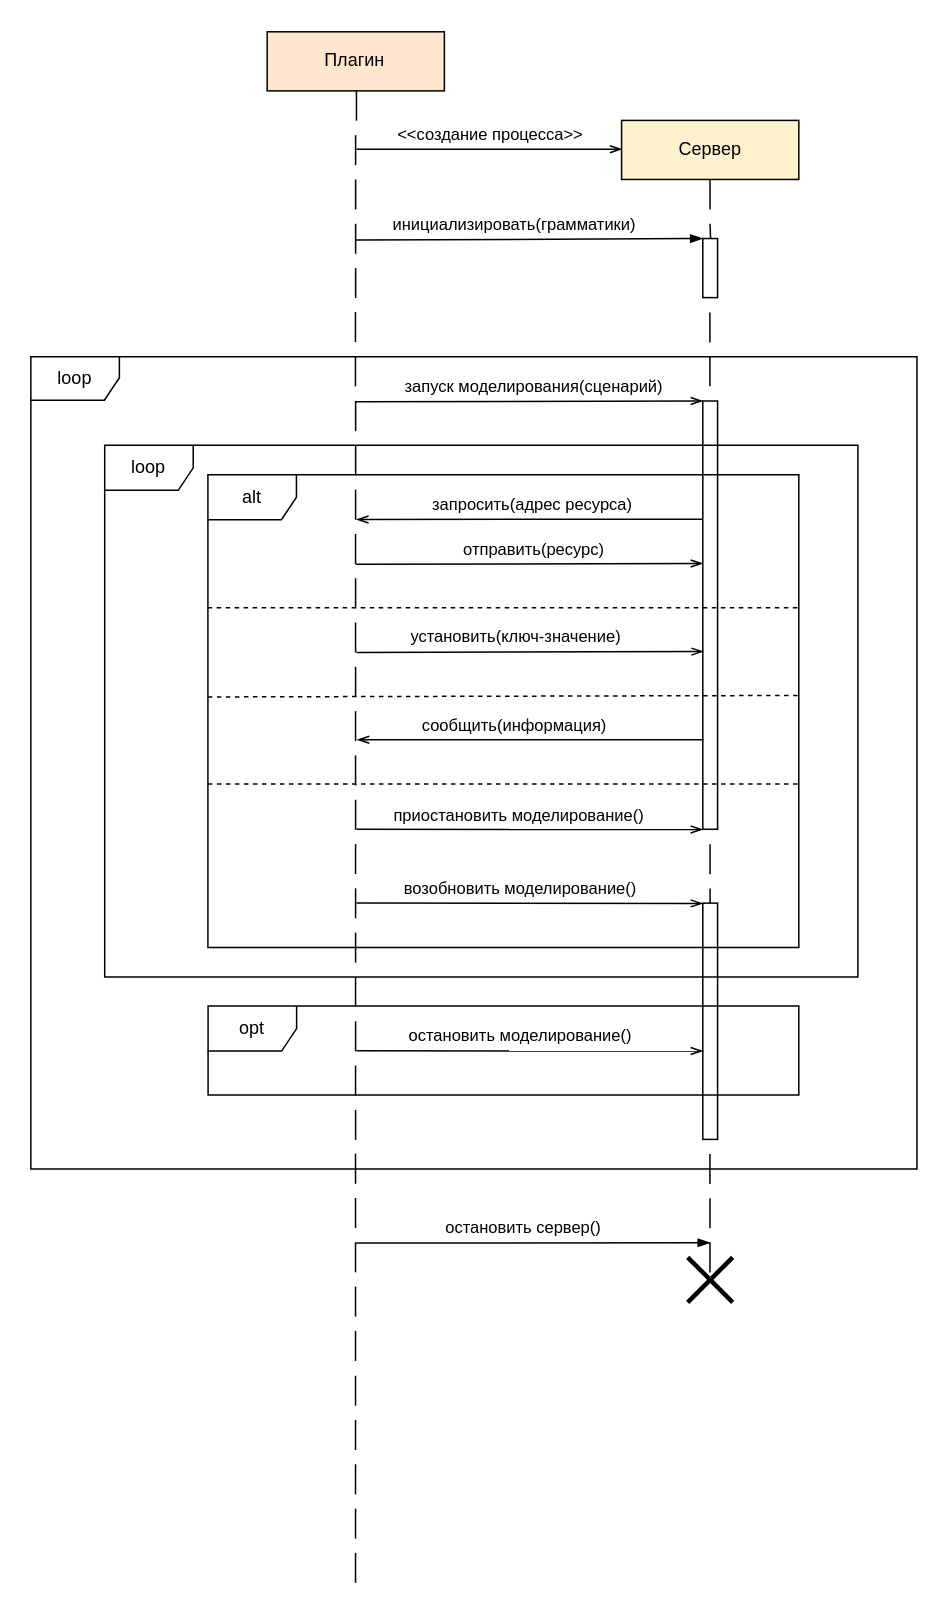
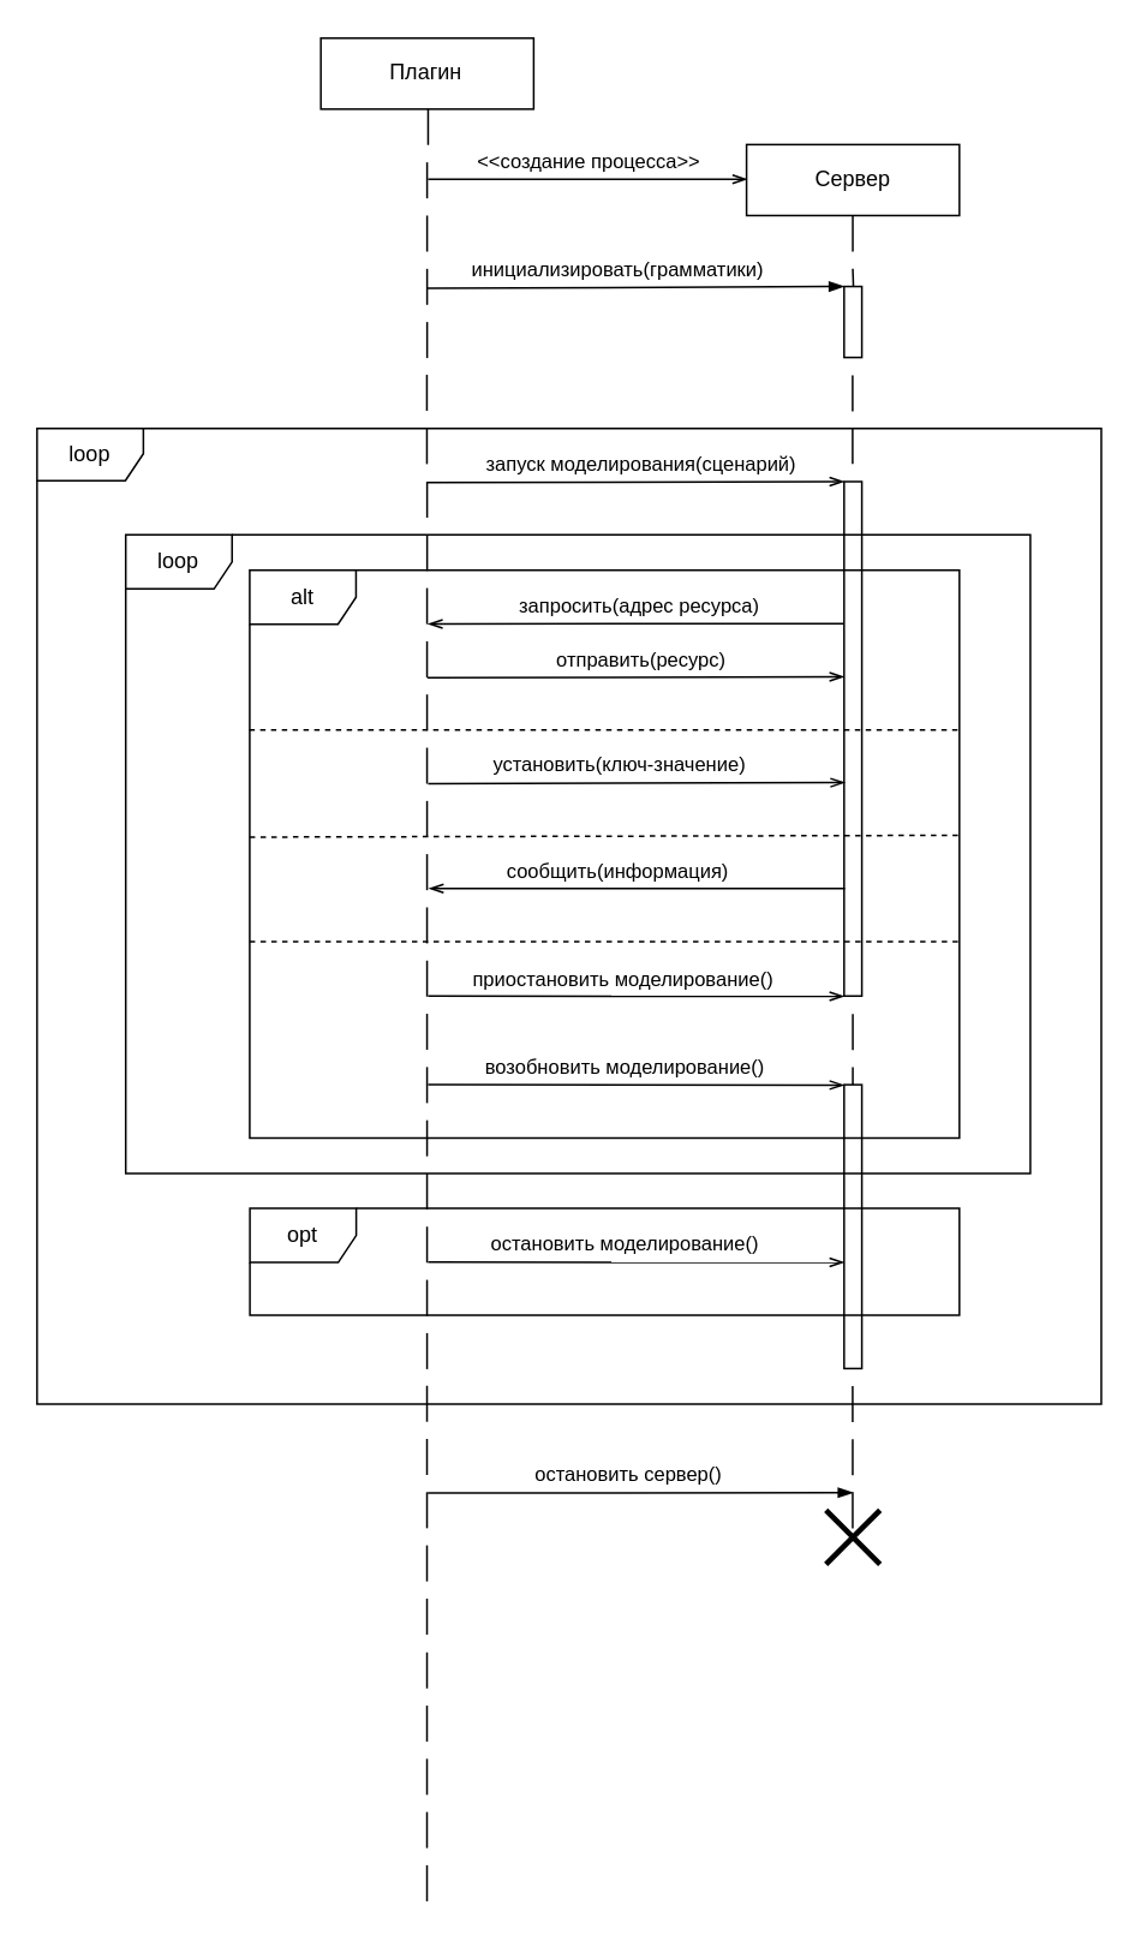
- <mxCell id="2" value="Плагин" style="whiteSpace=wrap;html=1;fillColor=#ffe6cc;" vertex="1" parent="1"><mxGeometry x="177.48" y="20.69" width="118.11" height="39.37" as="geometry" /></mxCell>
+ <mxCell id="2" value="Плагин" style="whiteSpace=wrap;html=1;" vertex="1" parent="1"><mxGeometry x="177.48" y="20.69" width="118.11" height="39.37" as="geometry" /></mxCell>
- <mxCell id="12" value="Сервер" style="whiteSpace=wrap;html=1;fillColor=#fff2cc;" vertex="1" parent="1"><mxGeometry x="413.702" y="79.742" width="118.11" height="39.37" as="geometry" /></mxCell>
+ <mxCell id="12" value="Сервер" style="whiteSpace=wrap;html=1;" vertex="1" parent="1"><mxGeometry x="413.702" y="79.742" width="118.11" height="39.37" as="geometry" /></mxCell>
